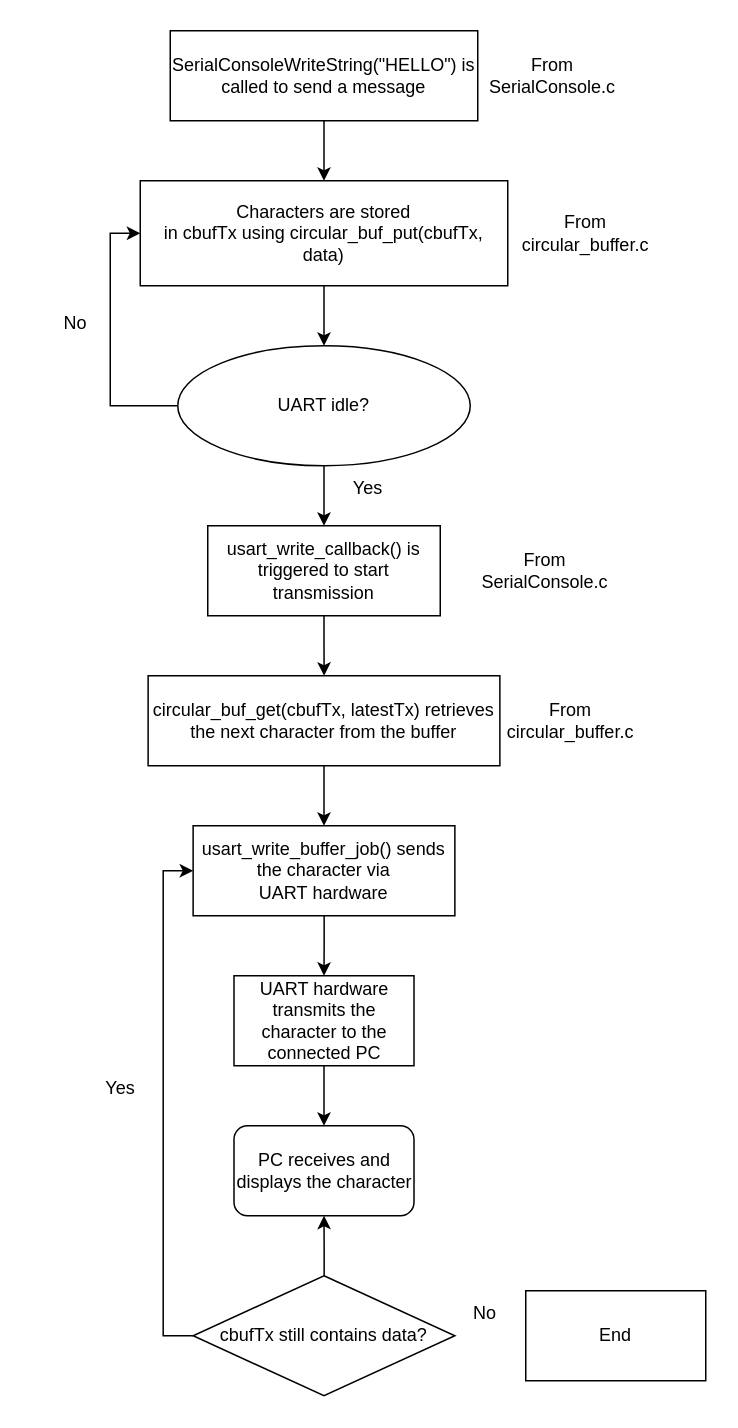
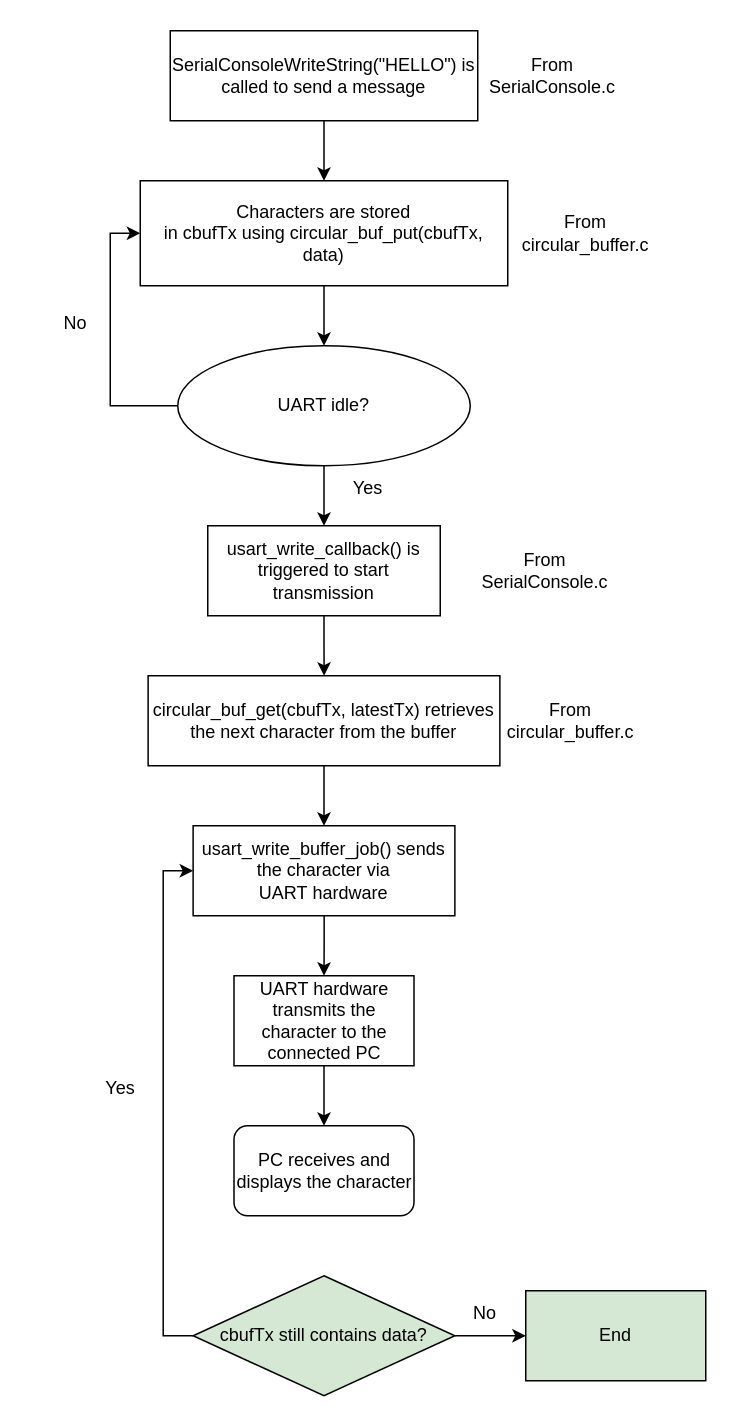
- <mxCell id="18" value="" style="edgeStyle=orthogonalEdgeStyle;rounded=0;orthogonalLoop=1;jettySize=auto;html=1;" edge="1" parent="1" source="20" target="17"><mxGeometry relative="1" as="geometry" /></mxCell>
+ <mxCell id="18" value="" style="edgeStyle=orthogonalEdgeStyle;rounded=0;orthogonalLoop=1;jettySize=auto;html=1;" edge="1" parent="1" source="20" target="21"><mxGeometry relative="1" as="geometry" /></mxCell>
- <mxCell id="20" value="&lt;font style=&quot;font-size: 12px;&quot;&gt;&lt;span style=&quot;text-align: start;&quot; data-end=&quot;962&quot; data-start=&quot;927&quot;&gt;&lt;code data-end=&quot;940&quot; data-start=&quot;932&quot;&gt;&lt;font face=&quot;Helvetica&quot;&gt;cbufTx&lt;/font&gt;&lt;/code&gt;&amp;nbsp;still contains data?&lt;/span&gt;&lt;/font&gt;" style="rhombus;whiteSpace=wrap;html=1;" vertex="1" parent="1"><mxGeometry x="128.25" y="850" width="174.5" height="80" as="geometry" /></mxCell>
+ <mxCell id="20" value="&lt;font style=&quot;font-size: 12px;&quot;&gt;&lt;span style=&quot;text-align: start;&quot; data-end=&quot;962&quot; data-start=&quot;927&quot;&gt;&lt;code data-end=&quot;940&quot; data-start=&quot;932&quot;&gt;&lt;font face=&quot;Helvetica&quot;&gt;cbufTx&lt;/font&gt;&lt;/code&gt;&amp;nbsp;still contains data?&lt;/span&gt;&lt;/font&gt;" style="rhombus;whiteSpace=wrap;html=1;fillColor=#d5e8d4;" vertex="1" parent="1"><mxGeometry x="128.25" y="850" width="174.5" height="80" as="geometry" /></mxCell>
- <mxCell id="21" value="End" style="rounded=0;whiteSpace=wrap;html=1;" vertex="1" parent="1"><mxGeometry x="350" y="860" width="120" height="60" as="geometry" /></mxCell>
+ <mxCell id="21" value="End" style="rounded=0;whiteSpace=wrap;html=1;fillColor=#d5e8d4;" vertex="1" parent="1"><mxGeometry x="350" y="860" width="120" height="60" as="geometry" /></mxCell>
